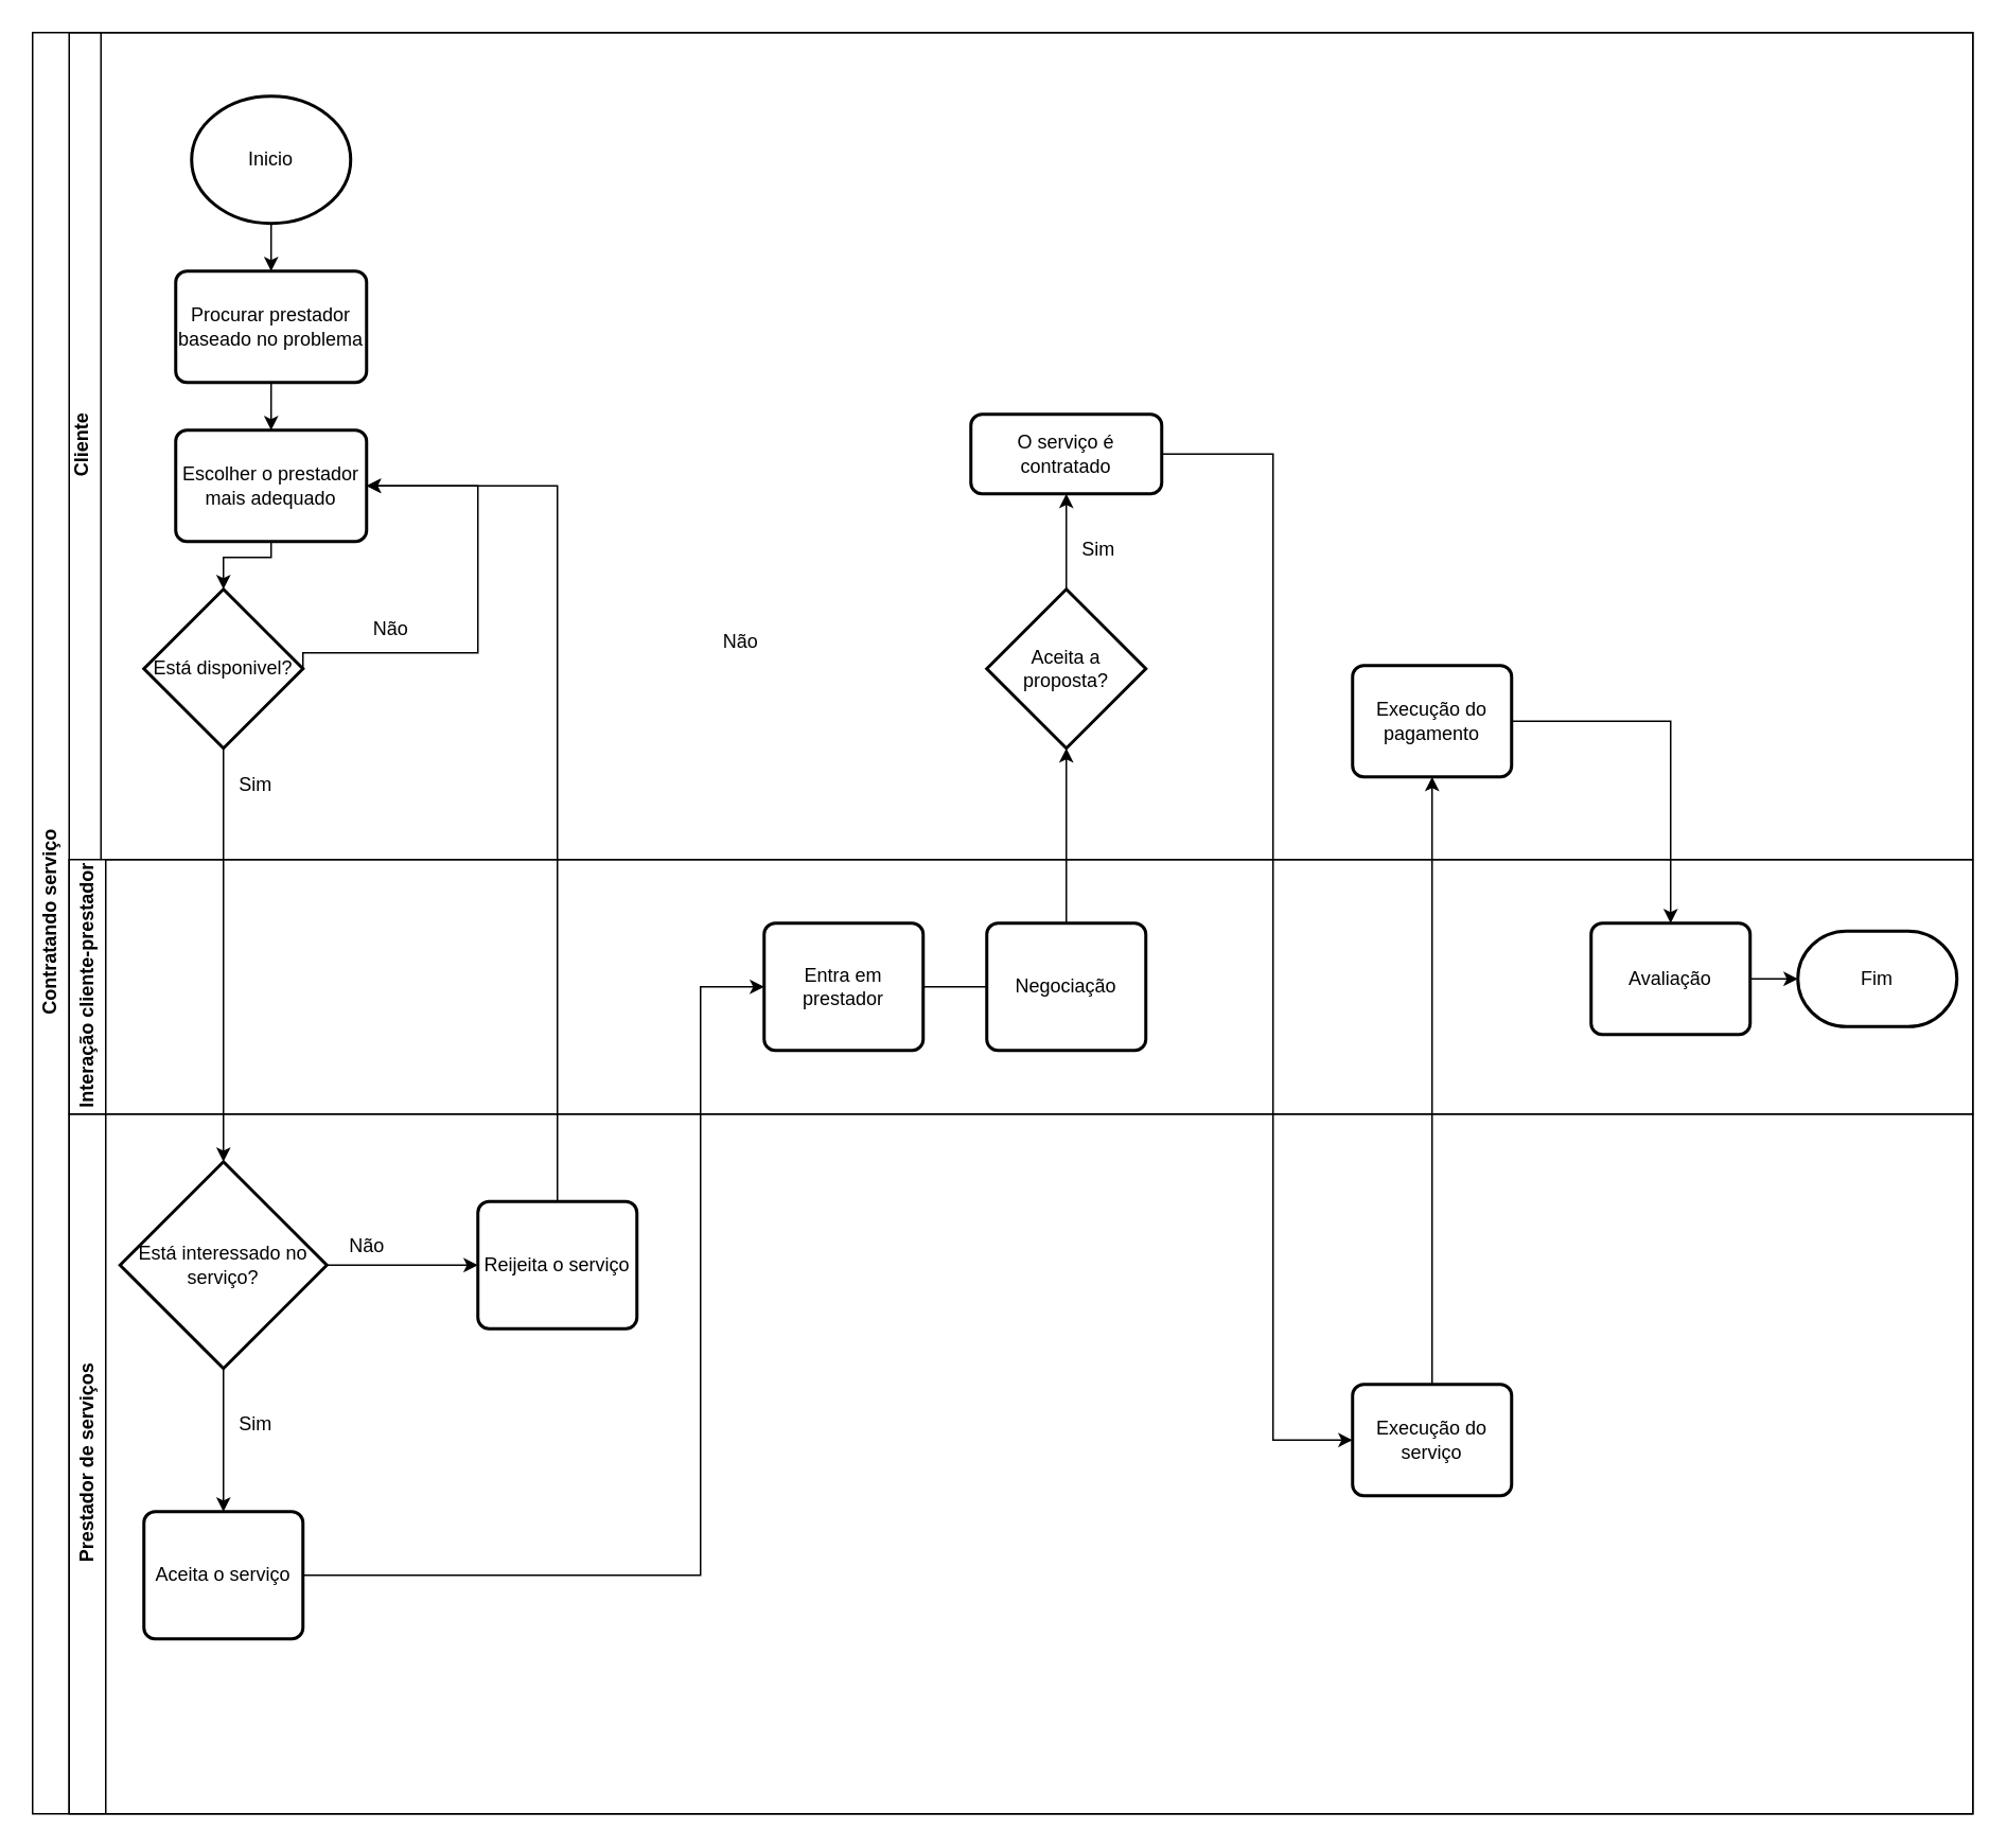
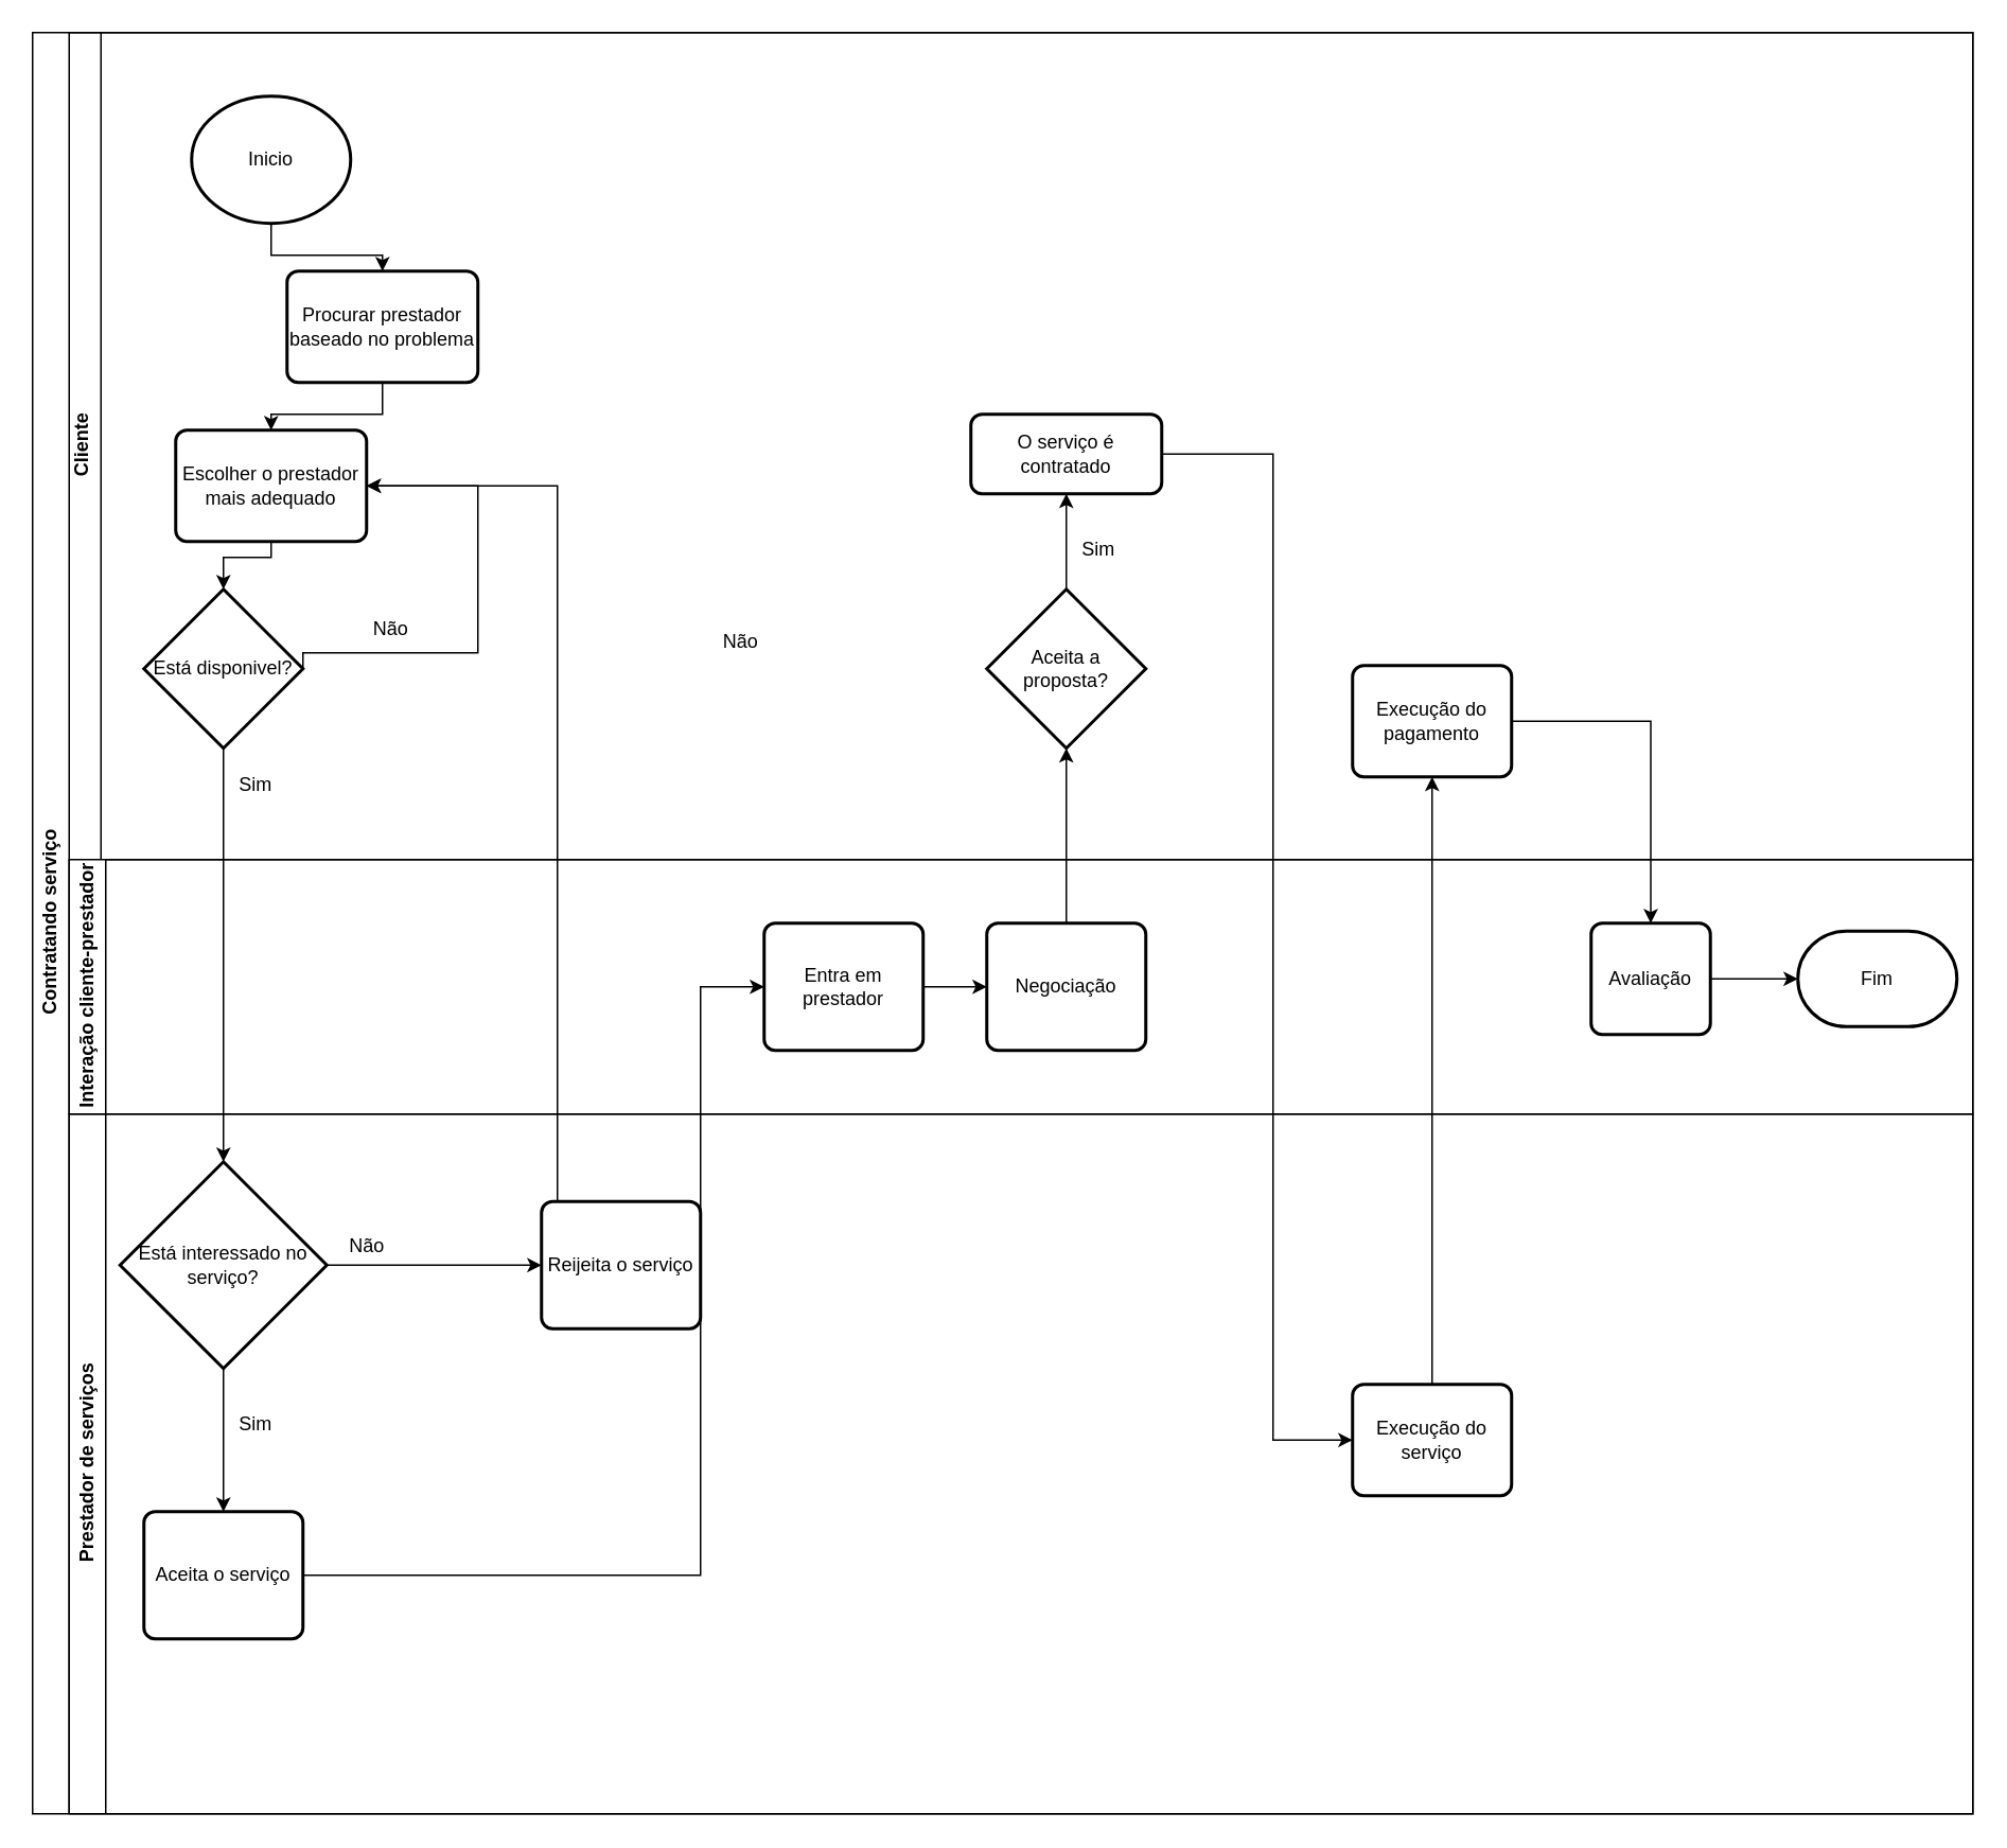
- <mxCell id="7" value="Procurar prestador baseado no problema" style="rounded=1;whiteSpace=wrap;html=1;absoluteArcSize=1;arcSize=14;strokeWidth=2;" parent="3" vertex="1"><mxGeometry x="90" y="150" width="120" height="70" as="geometry" /></mxCell>
+ <mxCell id="7" value="Procurar prestador baseado no problema" style="rounded=1;whiteSpace=wrap;html=1;absoluteArcSize=1;arcSize=14;strokeWidth=2;" parent="3" vertex="1"><mxGeometry x="160" y="150" width="120" height="70" as="geometry" /></mxCell>
- <mxCell id="39" value="Avaliação" style="rounded=1;whiteSpace=wrap;html=1;absoluteArcSize=1;arcSize=14;strokeWidth=2;" parent="35" vertex="1"><mxGeometry x="957" y="40" width="100" height="70" as="geometry" /></mxCell>
+ <mxCell id="39" value="Avaliação" style="rounded=1;whiteSpace=wrap;html=1;absoluteArcSize=1;arcSize=14;strokeWidth=2;" parent="35" vertex="1"><mxGeometry x="957" y="40" width="75" height="70" as="geometry" /></mxCell>
- <mxCell id="38" style="edgeStyle=orthogonalEdgeStyle;rounded=0;orthogonalLoop=1;jettySize=auto;html=1;entryX=0;entryY=0.5;entryDx=0;entryDy=0;exitX=1;exitY=0.5;exitDx=0;exitDy=0;endArrow=none;" parent="35" source="36" target="37" edge="1"><mxGeometry relative="1" as="geometry"><mxPoint x="527" y="370" as="targetPoint" /><mxPoint x="447" y="80.0" as="sourcePoint" /></mxGeometry></mxCell>
+ <mxCell id="38" style="edgeStyle=orthogonalEdgeStyle;rounded=0;orthogonalLoop=1;jettySize=auto;html=1;entryX=0;entryY=0.5;entryDx=0;entryDy=0;exitX=1;exitY=0.5;exitDx=0;exitDy=0;" parent="35" source="36" target="37" edge="1"><mxGeometry relative="1" as="geometry"><mxPoint x="527" y="370" as="targetPoint" /><mxPoint x="447" y="80.0" as="sourcePoint" /></mxGeometry></mxCell>
- <mxCell id="29" value="Reijeita o serviço" style="rounded=1;whiteSpace=wrap;html=1;absoluteArcSize=1;arcSize=14;strokeWidth=2;" parent="25" vertex="1"><mxGeometry x="257" y="55" width="100" height="80" as="geometry" /></mxCell>
+ <mxCell id="29" value="Reijeita o serviço" style="rounded=1;whiteSpace=wrap;html=1;absoluteArcSize=1;arcSize=14;strokeWidth=2;" parent="25" vertex="1"><mxGeometry x="297" y="55" width="100" height="80" as="geometry" /></mxCell>
